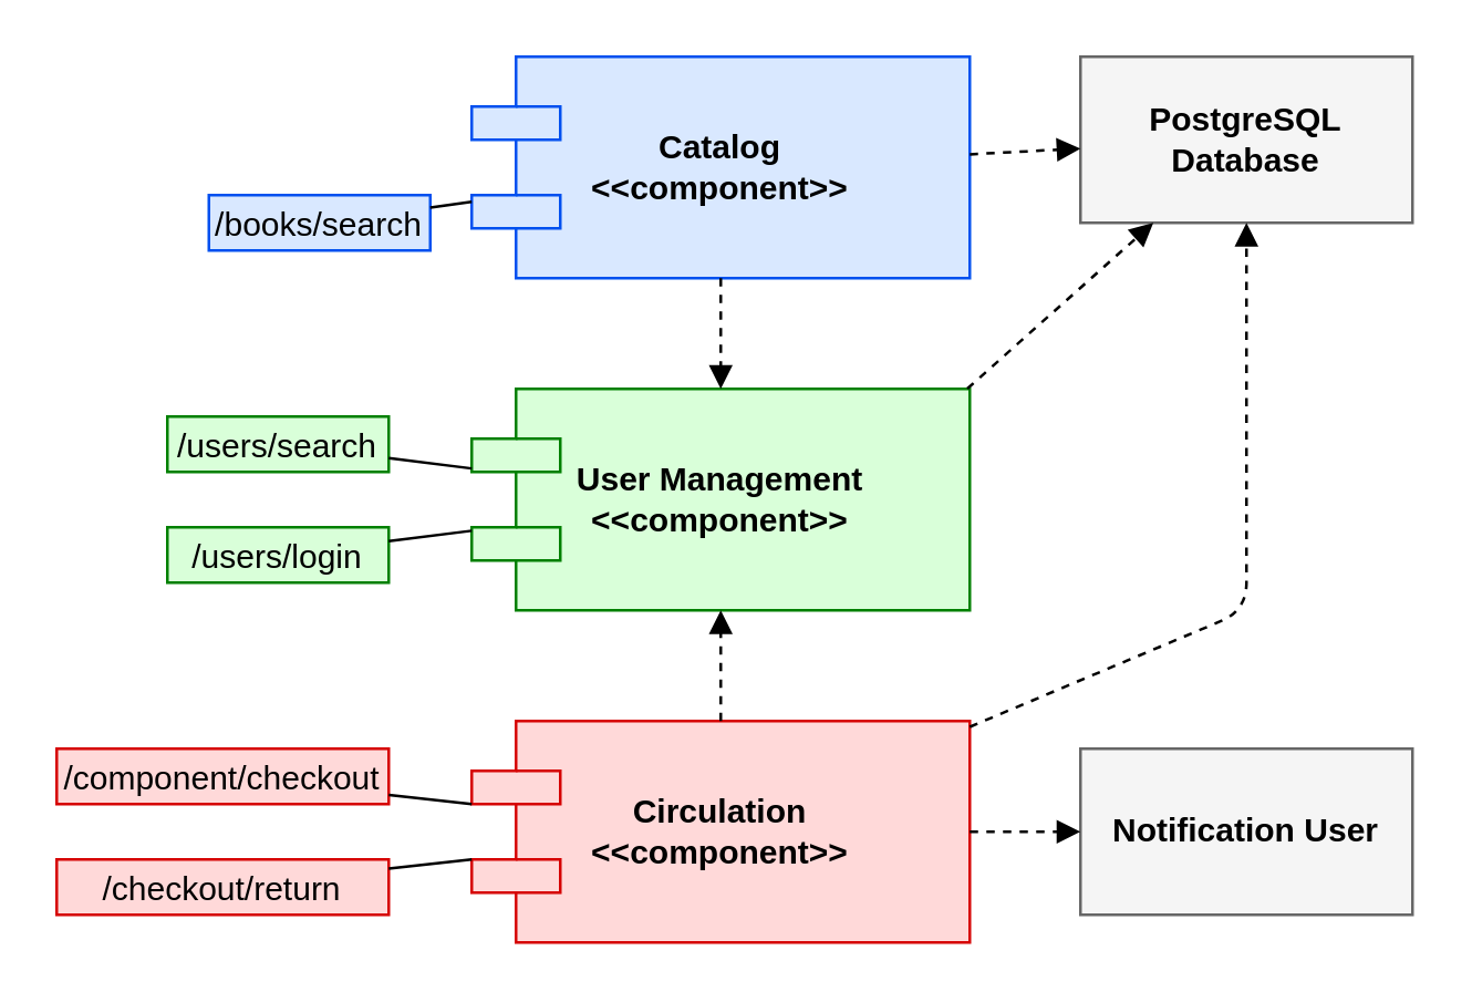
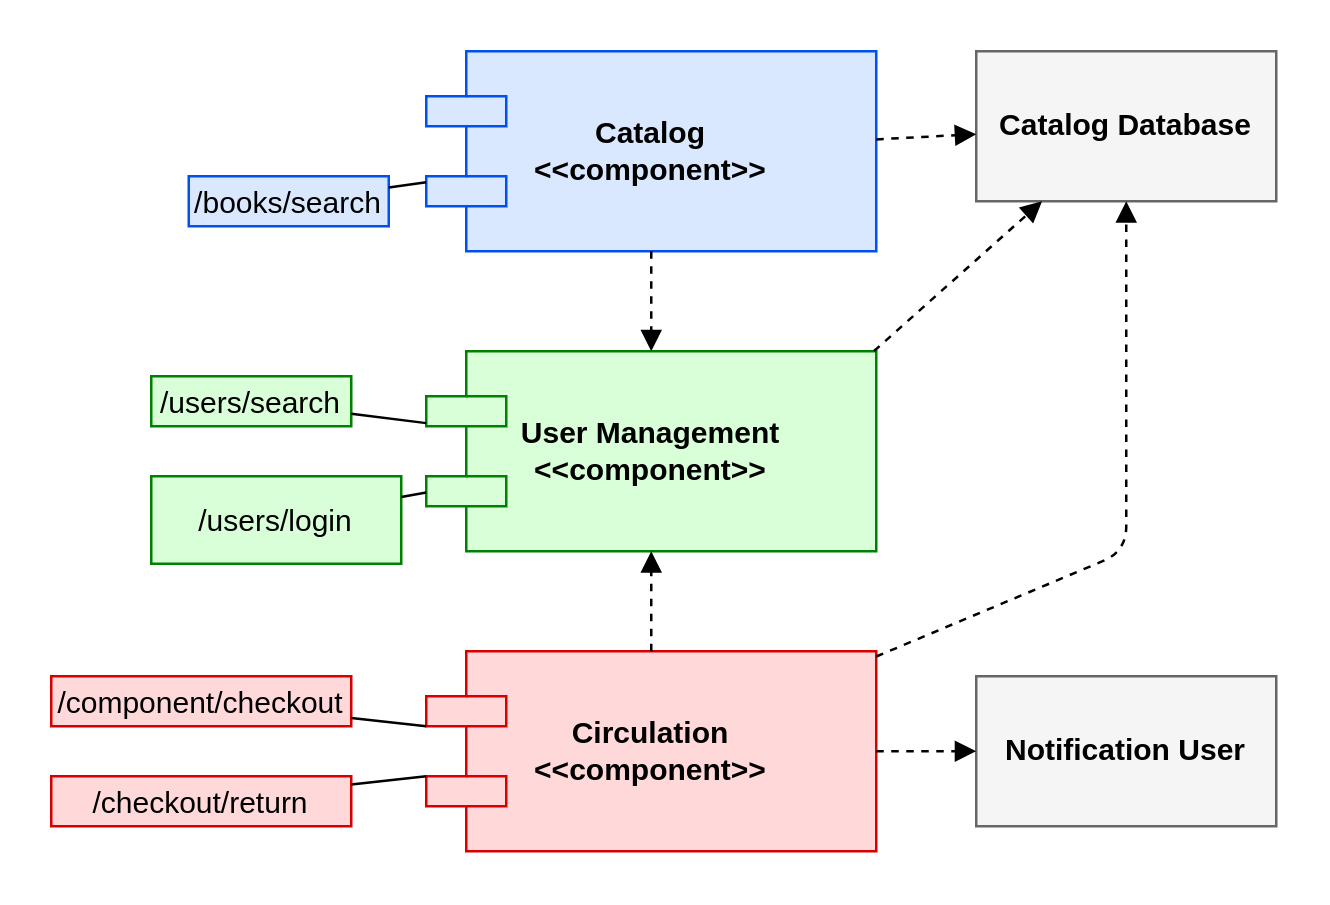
- <mxCell id="15" value="PostgreSQL Database" style="shape=rectangle;whiteSpace=wrap;fontStyle=1;fillColor=#f5f5f5;strokeColor=#666666;" vertex="1" parent="1"><mxGeometry x="390" y="20" width="120" height="60" as="geometry" /></mxCell>
+ <mxCell id="15" value="Catalog Database" style="shape=rectangle;whiteSpace=wrap;fontStyle=1;fillColor=#f5f5f5;strokeColor=#666666;" vertex="1" parent="1"><mxGeometry x="390" y="20" width="120" height="60" as="geometry" /></mxCell>
- <mxCell id="7" value="/users/login" style="shape=umlInterface;fillColor=#d9ffd9;strokeColor=#008000;" vertex="1" parent="1"><mxGeometry x="60" y="190" width="80" height="20" as="geometry" /></mxCell>
+ <mxCell id="7" value="/users/login" style="shape=umlInterface;fillColor=#d9ffd9;strokeColor=#008000;" vertex="1" parent="1"><mxGeometry x="60" y="190" width="100" height="35" as="geometry" /></mxCell>
